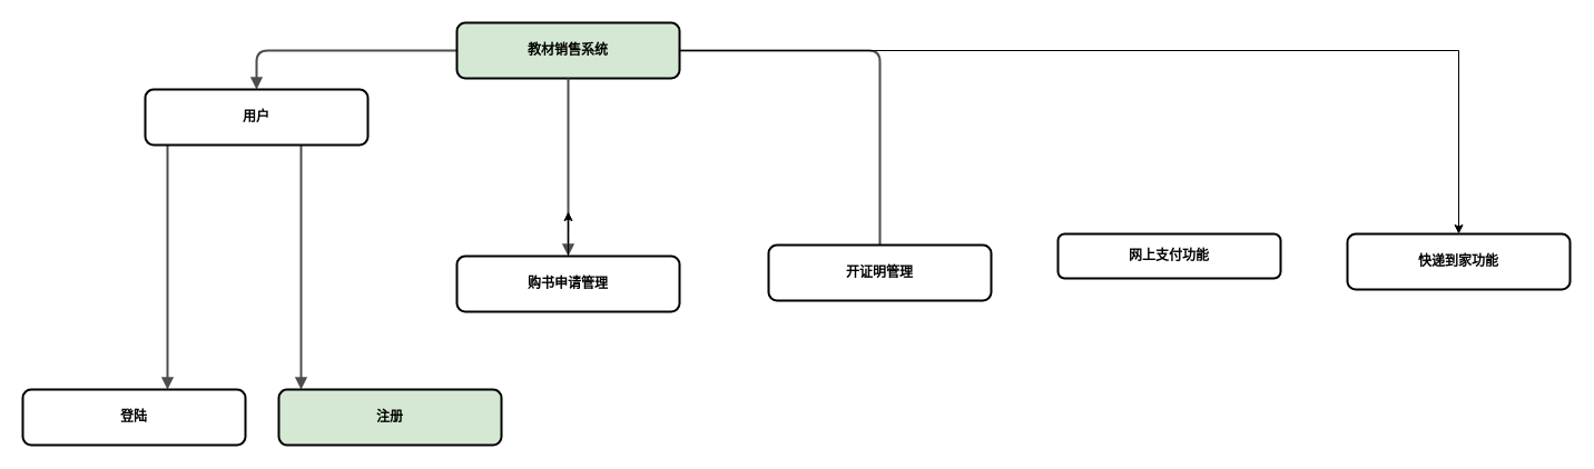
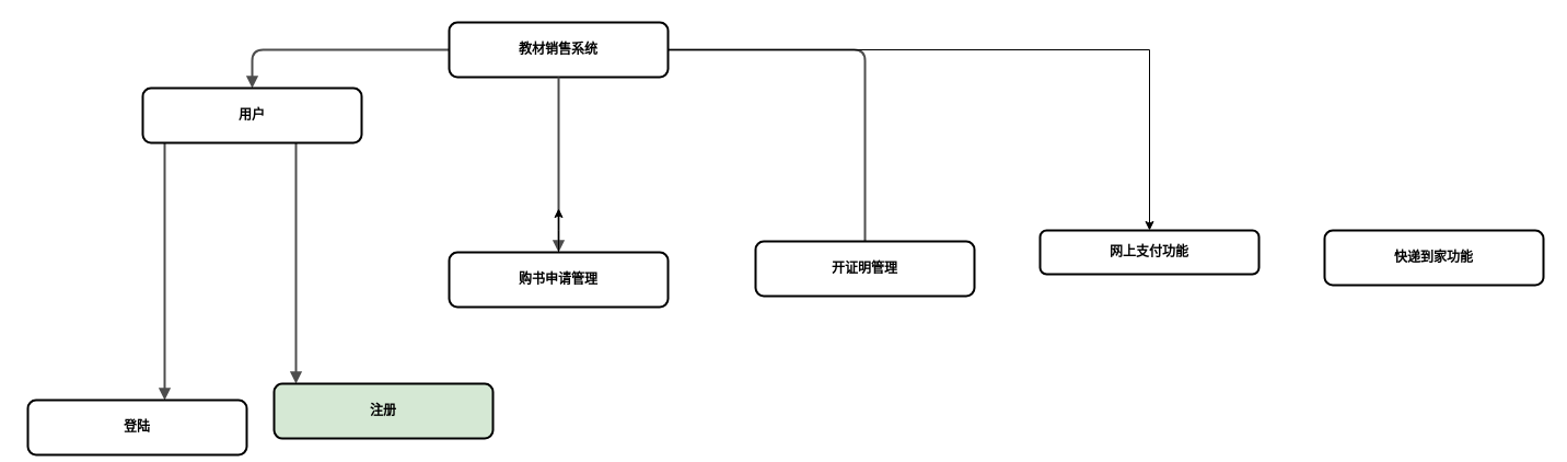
- <mxCell id="10" value="教材销售系统" style="whiteSpace=wrap;html=1;rounded=1;shadow=0;comic=0;strokeWidth=2;fontFamily=Verdana;align=center;fontSize=12;fontStyle=1;fillColor=#d5e8d4;" parent="1" vertex="1"><mxGeometry x="410" y="20" width="200" height="50" as="geometry" /></mxCell>
+ <mxCell id="10" value="教材销售系统" style="whiteSpace=wrap;html=1;rounded=1;shadow=0;comic=0;strokeWidth=2;fontFamily=Verdana;align=center;fontSize=12;fontStyle=1" parent="1" vertex="1"><mxGeometry x="410" y="20" width="200" height="50" as="geometry" /></mxCell>
- <mxCell id="9" style="edgeStyle=orthogonalEdgeStyle;rounded=0;orthogonalLoop=1;jettySize=auto;html=1;" parent="1" source="10" target="16" edge="1"><mxGeometry relative="1" as="geometry" /></mxCell>
+ <mxCell id="9" style="edgeStyle=orthogonalEdgeStyle;rounded=0;orthogonalLoop=1;jettySize=auto;html=1;entryX=0.5;entryY=0;entryDx=0;entryDy=0;" parent="1" source="10" target="15" edge="1"><mxGeometry relative="1" as="geometry" /></mxCell>
- <mxCell id="6" value="登陆" style="whiteSpace=wrap;html=1;rounded=1;shadow=0;comic=0;strokeWidth=2;fontFamily=Verdana;align=center;fontSize=12;fontStyle=1" parent="1" vertex="1"><mxGeometry x="20" y="350" width="200" height="50" as="geometry" /></mxCell>
+ <mxCell id="6" value="登陆" style="whiteSpace=wrap;html=1;rounded=1;shadow=0;comic=0;strokeWidth=2;fontFamily=Verdana;align=center;fontSize=12;fontStyle=1" parent="1" vertex="1"><mxGeometry x="25" y="365" width="200" height="50" as="geometry" /></mxCell>
